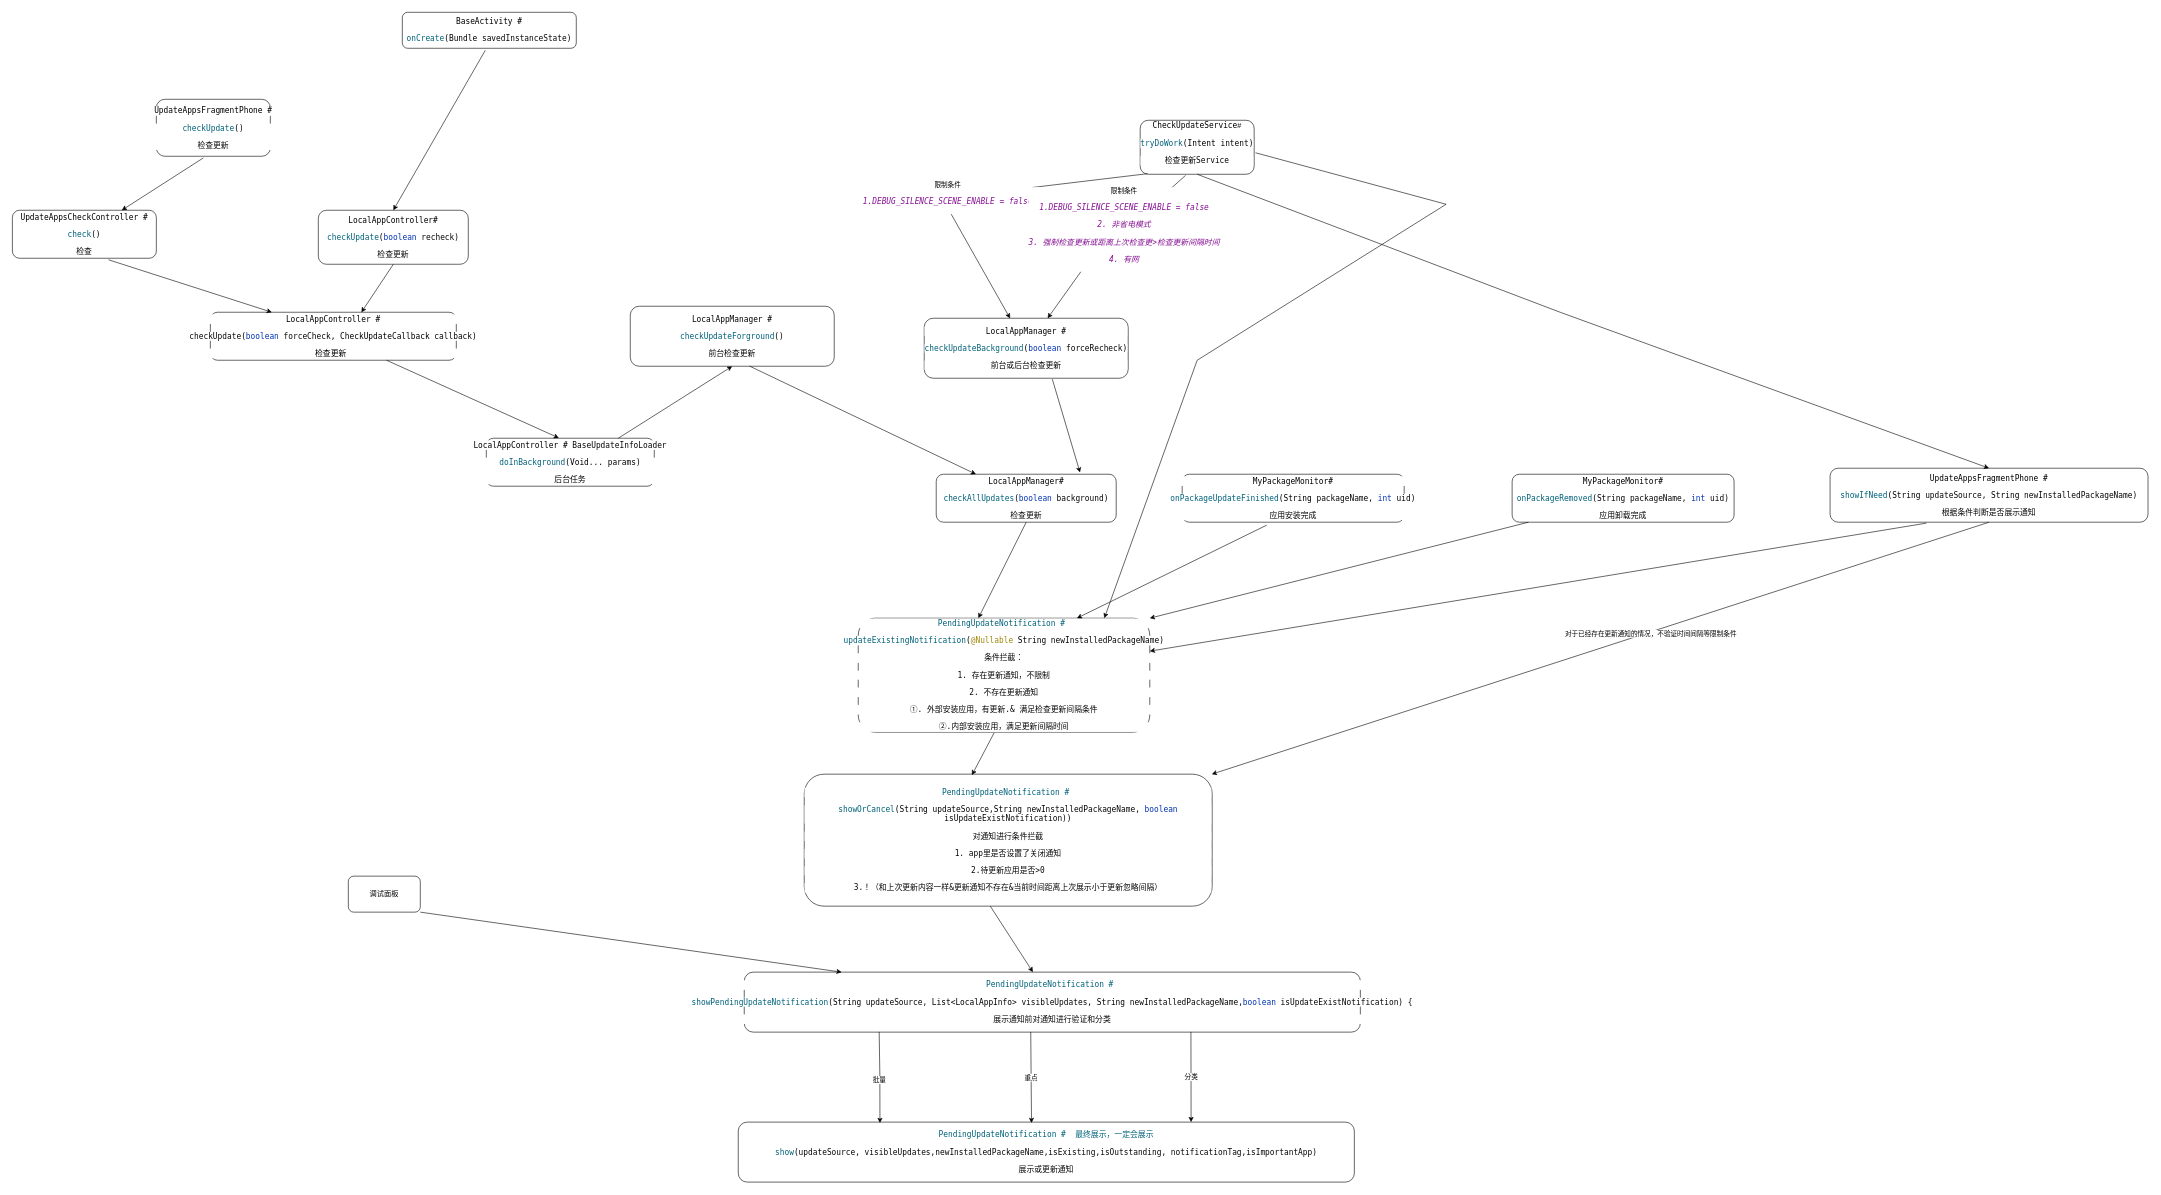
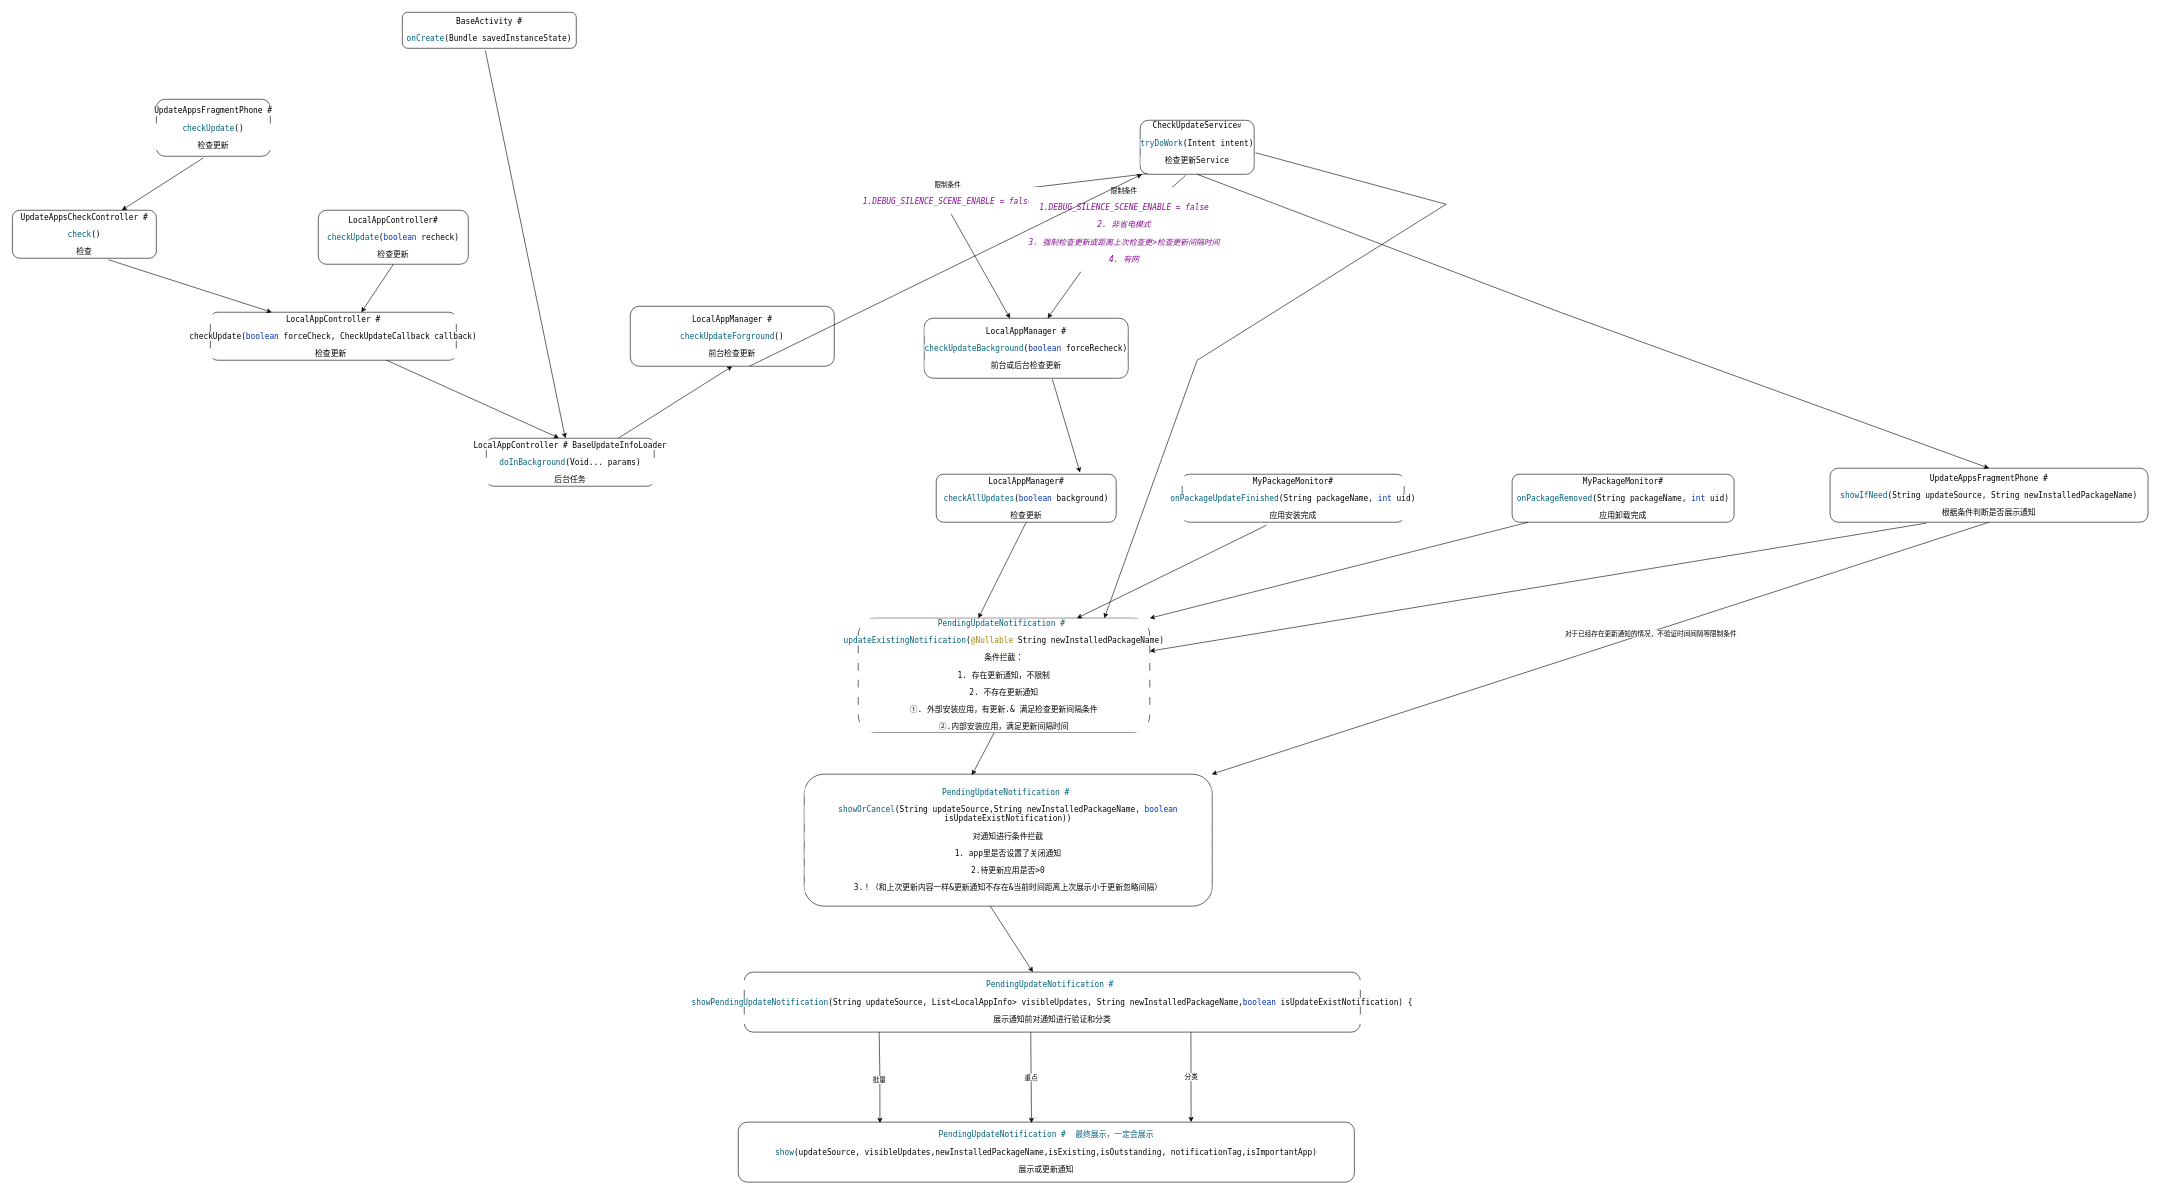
- <mxCell id="23" value="" style="endArrow=classic;html=1;rounded=0;exitX=0.477;exitY=1.056;exitDx=0;exitDy=0;exitPerimeter=0;entryX=0.5;entryY=0;entryDx=0;entryDy=0;" edge="1" parent="1" source="22" target="16"><mxGeometry width="50" height="50" relative="1" as="geometry"><mxPoint x="600" y="240" as="sourcePoint" /><mxPoint x="650" y="190" as="targetPoint" /></mxGeometry></mxCell>
+ <mxCell id="23" value="" style="endArrow=classic;html=1;rounded=0;exitX=0.477;exitY=1.056;exitDx=0;exitDy=0;exitPerimeter=0;" edge="1" parent="1" source="22" target="14"><mxGeometry width="50" height="50" relative="1" as="geometry"><mxPoint x="600" y="240" as="sourcePoint" /><mxPoint x="650" y="190" as="targetPoint" /></mxGeometry></mxCell>
- <mxCell id="27" value="" style="endArrow=classic;html=1;rounded=0;exitX=0.585;exitY=0.998;exitDx=0;exitDy=0;exitPerimeter=0;" edge="1" parent="1" source="26" target="4"><mxGeometry width="50" height="50" relative="1" as="geometry"><mxPoint x="1290" y="730" as="sourcePoint" /><mxPoint x="1340" y="680" as="targetPoint" /></mxGeometry></mxCell>
+ <mxCell id="27" value="" style="endArrow=classic;html=1;rounded=0;exitX=0.585;exitY=0.998;exitDx=0;exitDy=0;exitPerimeter=0;" edge="1" parent="1" source="26" target="3"><mxGeometry width="50" height="50" relative="1" as="geometry"><mxPoint x="1290" y="730" as="sourcePoint" /><mxPoint x="1340" y="680" as="targetPoint" /></mxGeometry></mxCell>
- <mxCell id="40" value="调试面板" style="rounded=1;whiteSpace=wrap;html=1;" vertex="1" parent="1"><mxGeometry x="580" y="1460" width="120" height="60" as="geometry" /></mxCell>
- <mxCell id="41" value="" style="endArrow=classic;html=1;rounded=0;exitX=1;exitY=1;exitDx=0;exitDy=0;" edge="1" parent="1" source="40" target="38"><mxGeometry width="50" height="50" relative="1" as="geometry"><mxPoint x="940" y="1650" as="sourcePoint" /><mxPoint x="990" y="1600" as="targetPoint" /></mxGeometry></mxCell>
